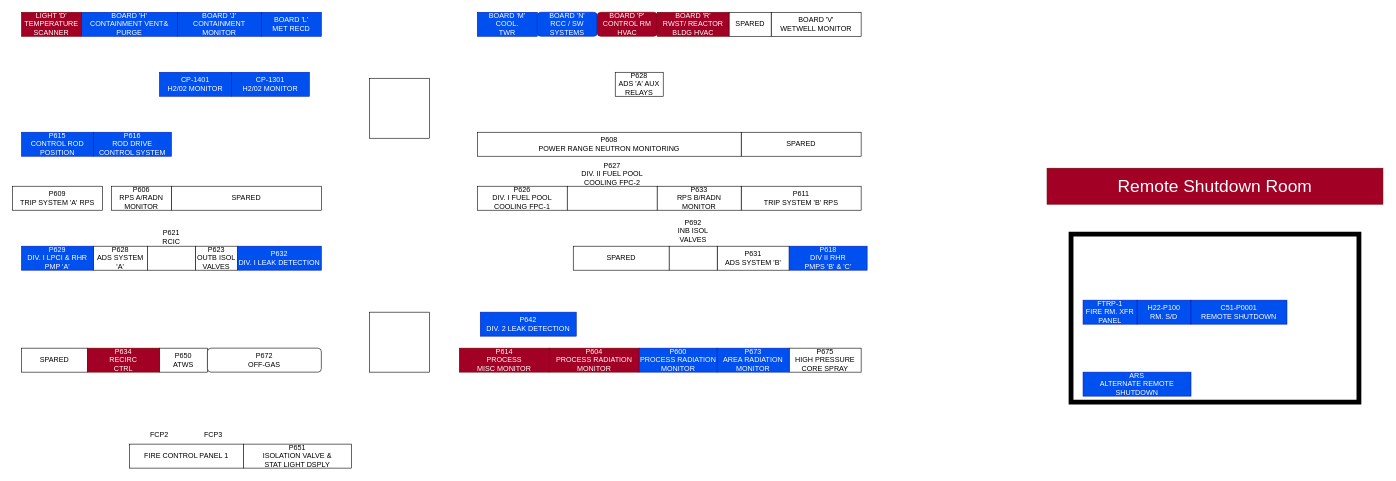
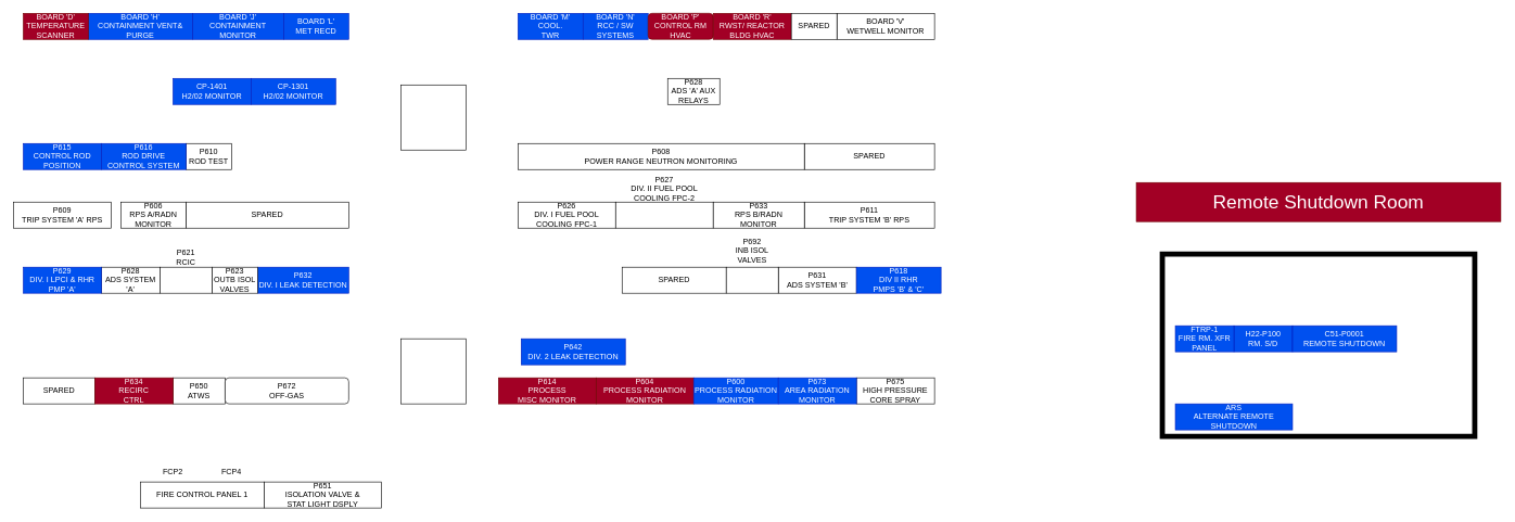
- <mxCell id="27" value="LIGHT 'D'&lt;br&gt;TEMPERATURE&lt;br&gt;SCANNER" style="rounded=0;whiteSpace=wrap;html=1;fillColor=#a20025;fontColor=#ffffff;strokeColor=#6F0000;" parent="1" vertex="1"><mxGeometry x="35" y="20" width="100" height="40" as="geometry" /></mxCell>
+ <mxCell id="27" value="BOARD 'D'&lt;br&gt;TEMPERATURE&lt;br&gt;SCANNER" style="rounded=0;whiteSpace=wrap;html=1;fillColor=#a20025;fontColor=#ffffff;strokeColor=#6F0000;" parent="1" vertex="1"><mxGeometry x="35" y="20" width="100" height="40" as="geometry" /></mxCell>
- <mxCell id="28" value="BOARD 'N'&lt;br&gt;RCC / SW&lt;br&gt;SYSTEMS" style="whiteSpace=wrap;html=1;fillColor=#0050ef;fontColor=#ffffff;strokeColor=#001DBC;rounded=1;" parent="1" vertex="1"><mxGeometry x="895" y="20" width="100" height="40" as="geometry" /></mxCell>
+ <mxCell id="28" value="BOARD 'N'&lt;br&gt;RCC / SW&lt;br&gt;SYSTEMS" style="rounded=0;whiteSpace=wrap;html=1;fillColor=#0050ef;fontColor=#ffffff;strokeColor=#001DBC;" parent="1" vertex="1"><mxGeometry x="895" y="20" width="100" height="40" as="geometry" /></mxCell>
+ <mxCell id="4" value="P610&lt;br&gt;ROD TEST" style="rounded=0;whiteSpace=wrap;html=1;" parent="1" vertex="1"><mxGeometry x="285" y="220" width="70" height="40" as="geometry" /></mxCell>
- <mxCell id="56" value="FCP3" style="text;html=1;strokeColor=none;fillColor=none;align=center;verticalAlign=middle;whiteSpace=wrap;rounded=0;" parent="1" vertex="1"><mxGeometry x="305" y="710" width="100" height="30" as="geometry" /></mxCell>
+ <mxCell id="56" value="FCP4" style="text;html=1;strokeColor=none;fillColor=none;align=center;verticalAlign=middle;whiteSpace=wrap;rounded=0;" parent="1" vertex="1"><mxGeometry x="305" y="710" width="100" height="30" as="geometry" /></mxCell>
